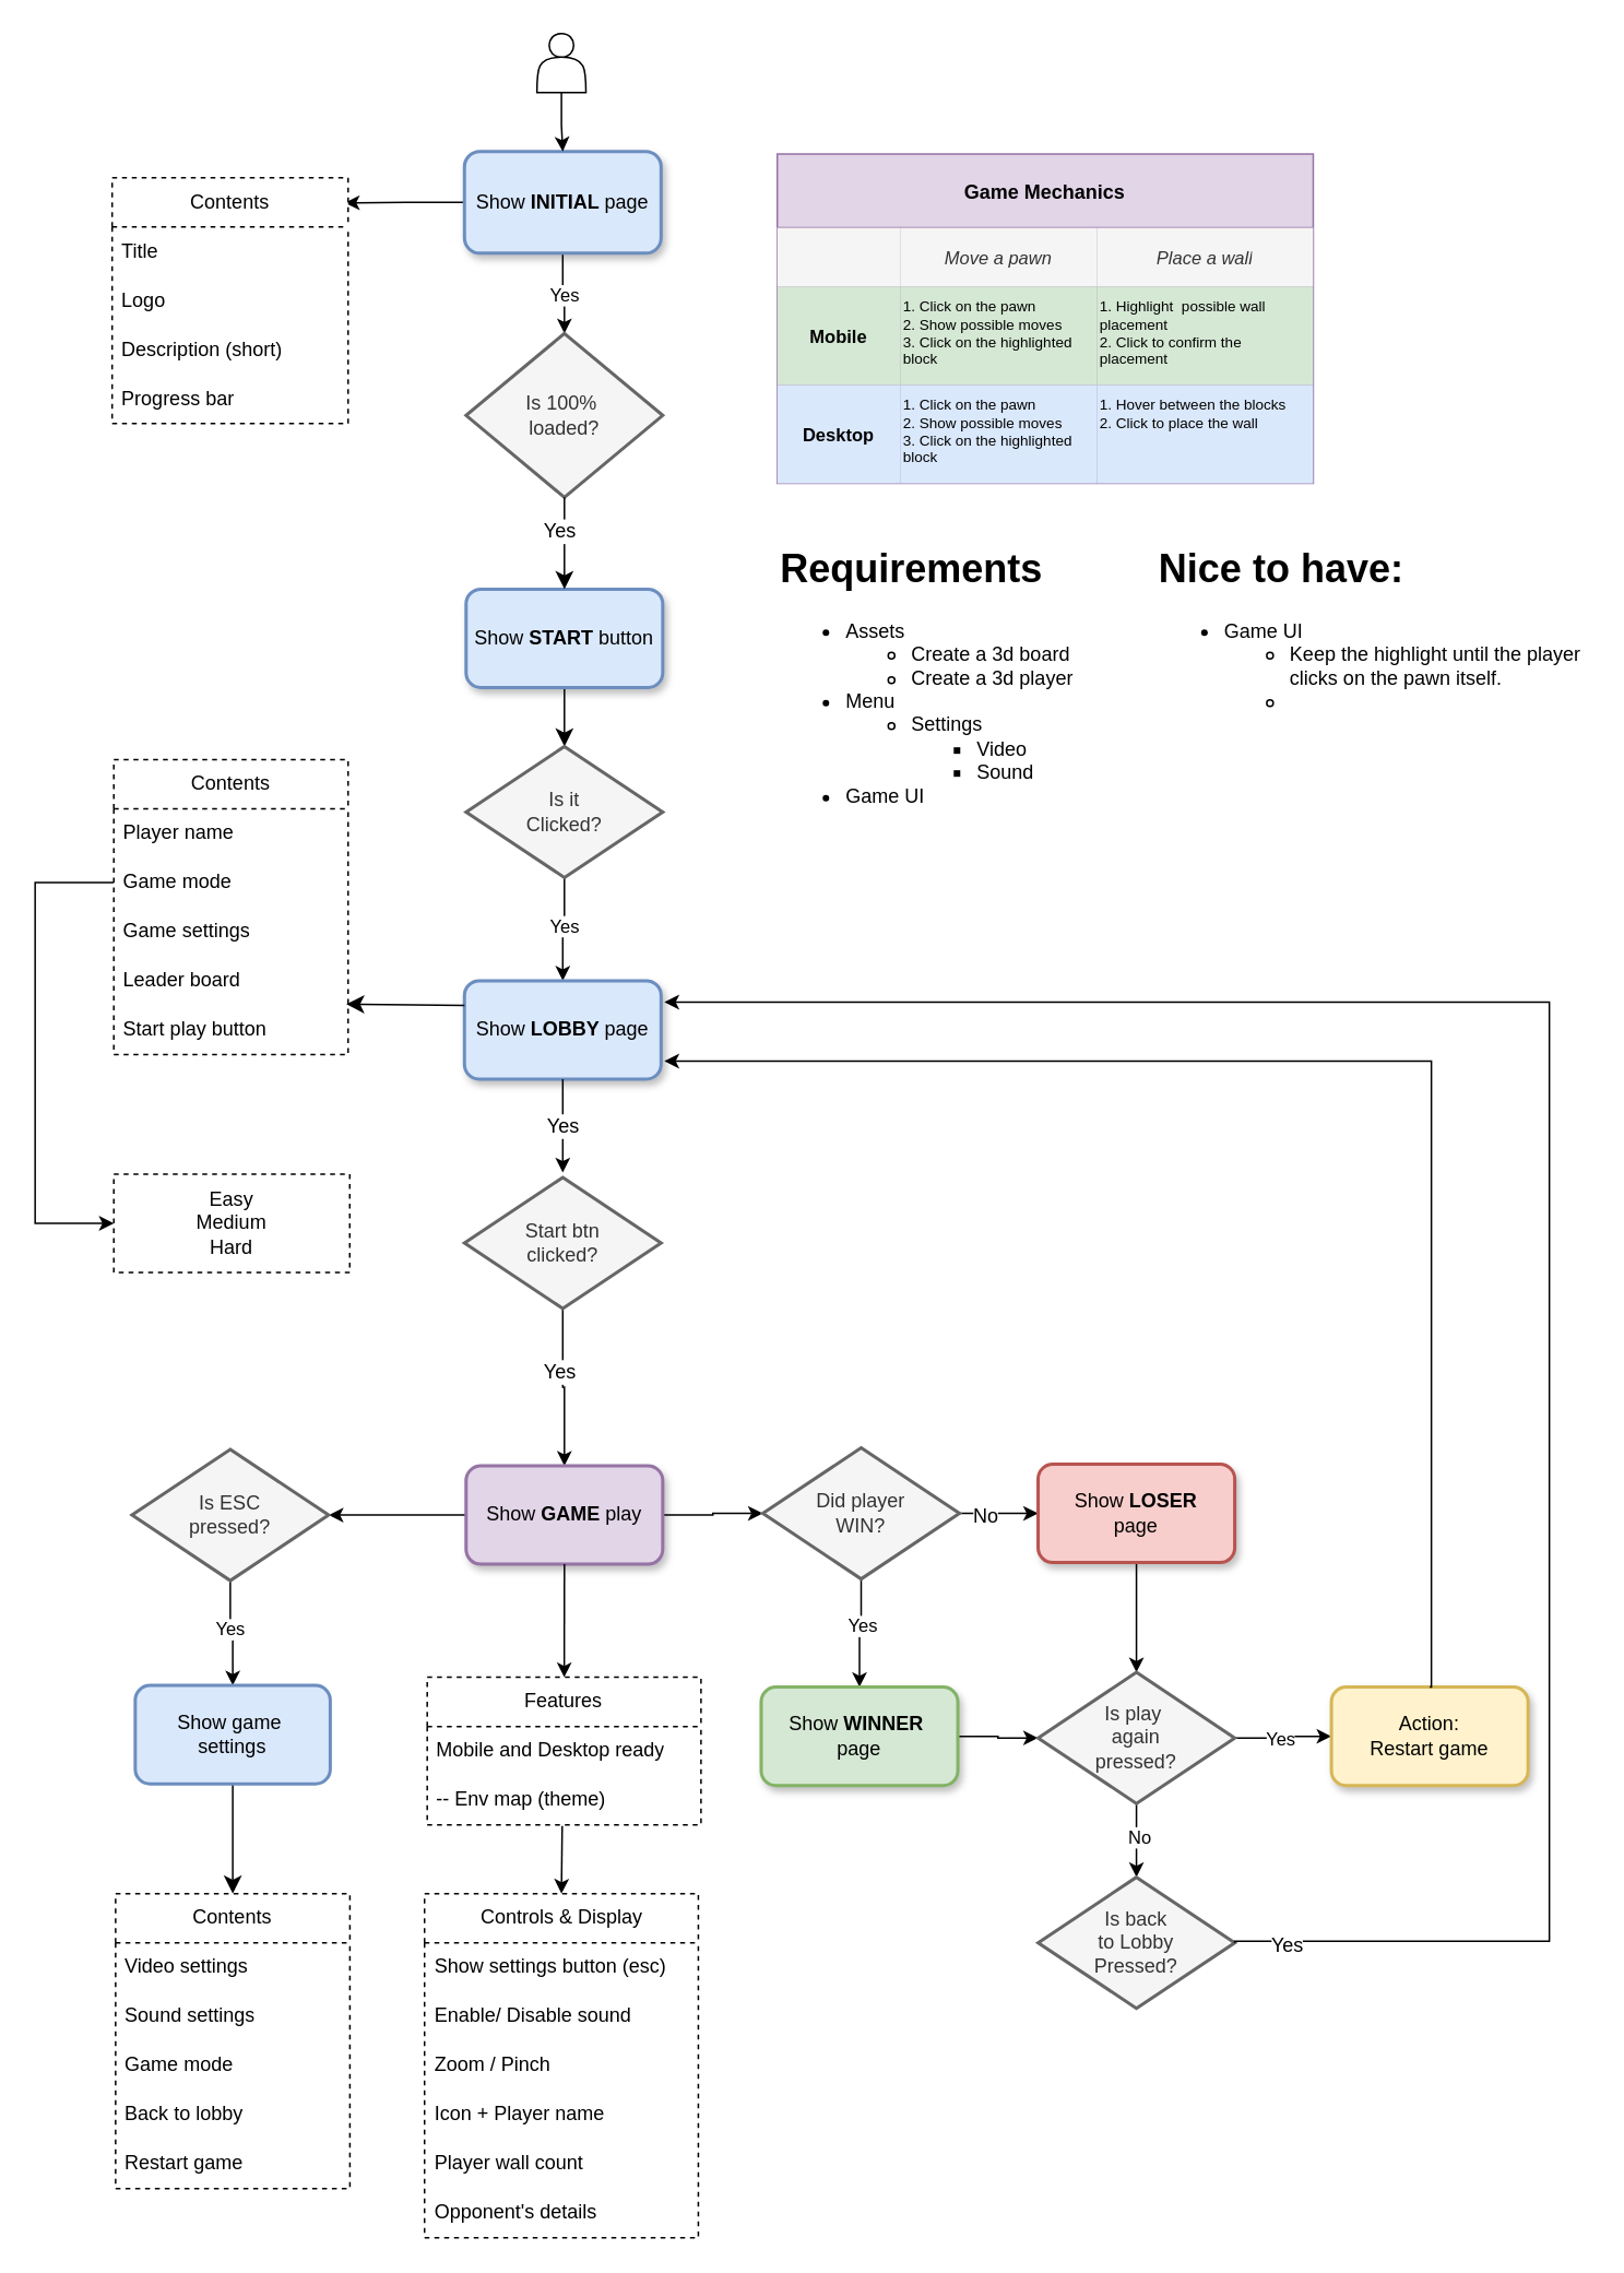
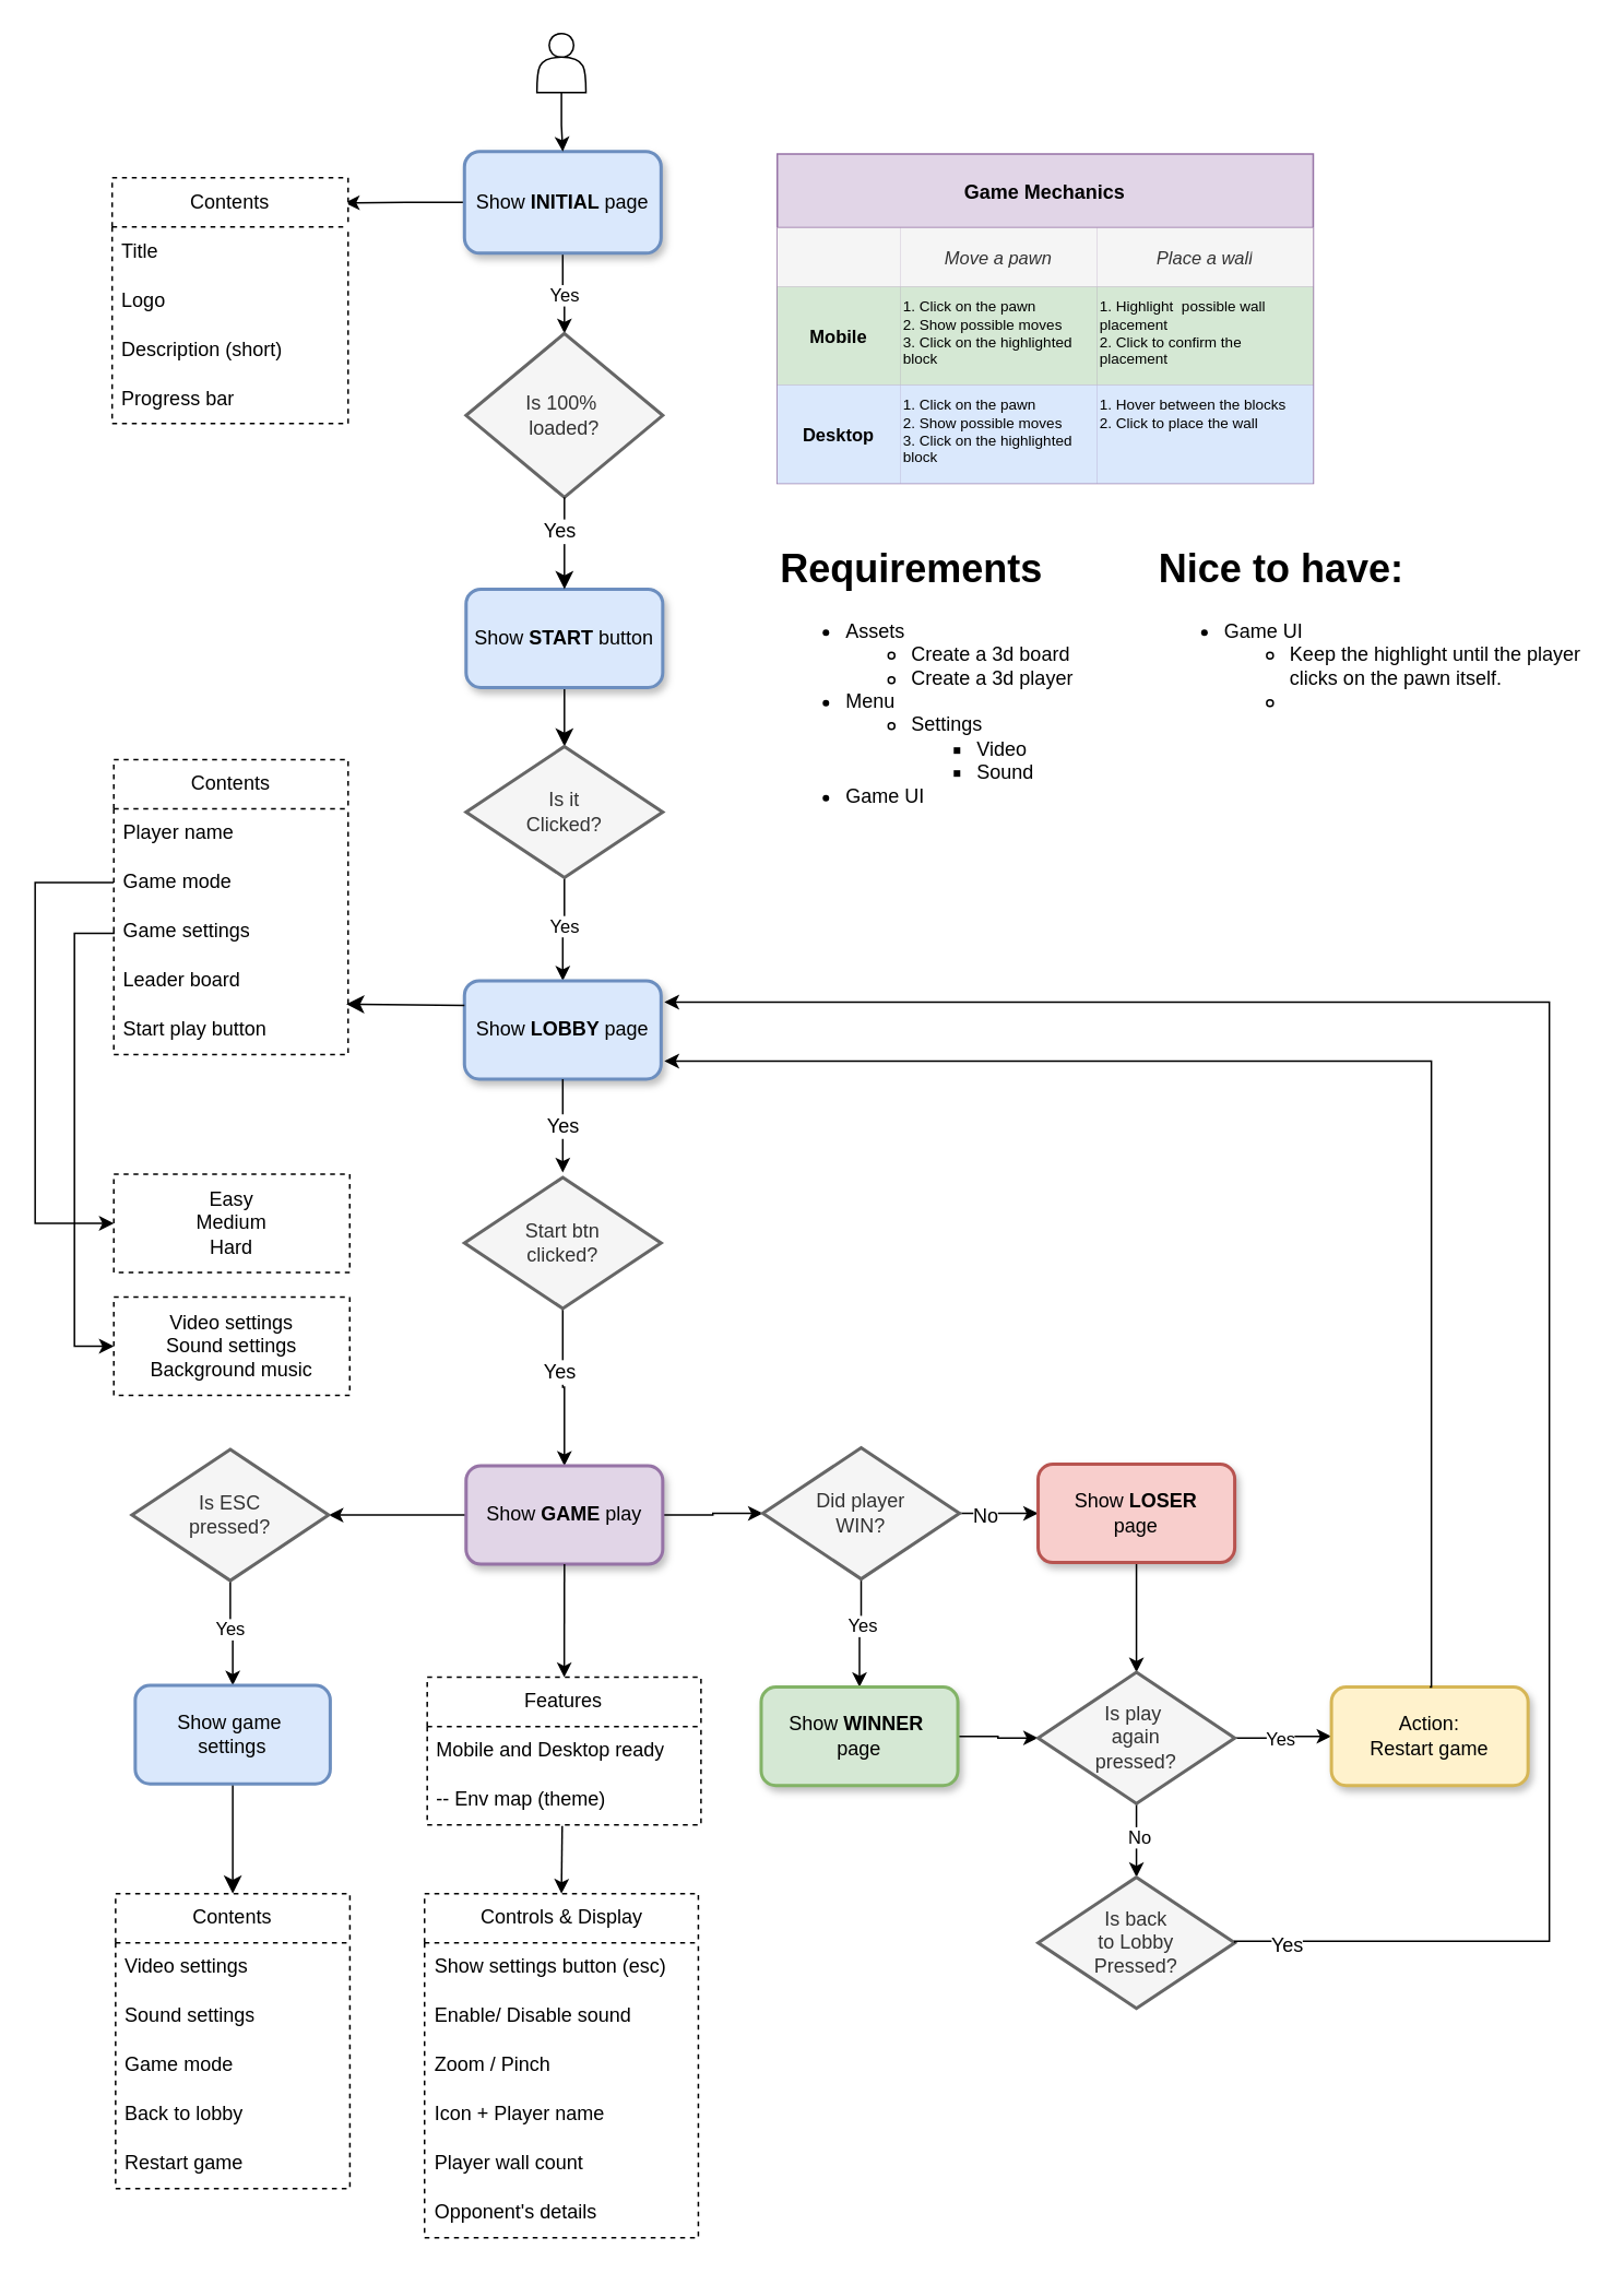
+ <mxCell id="30" value="" style="edgeStyle=orthogonalEdgeStyle;rounded=0;orthogonalLoop=1;jettySize=auto;html=1;exitX=0;exitY=0.5;exitDx=0;exitDy=0;entryX=0;entryY=0.5;entryDx=0;entryDy=0;" parent="1" source="24" target="29" edge="1"><mxGeometry relative="1" as="geometry"><Array as="points"><mxPoint x="44.91" y="569" /><mxPoint x="44.91" y="821" /></Array></mxGeometry></mxCell>
+ <mxCell id="29" value="Video settings&lt;div&gt;Sound settings&lt;/div&gt;&lt;div&gt;Background music&lt;/div&gt;" style="whiteSpace=wrap;html=1;dashed=1;" parent="1" vertex="1"><mxGeometry x="68.91" y="791" width="144" height="60" as="geometry" /></mxCell>
